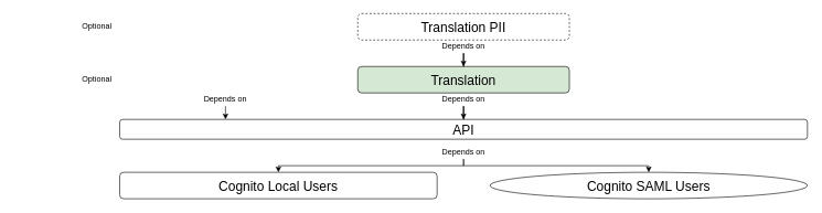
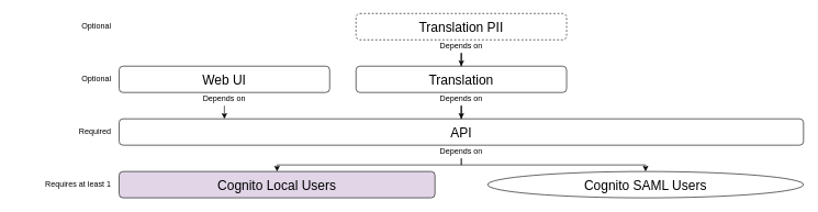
+ <mxCell id="3" value="Web UI" style="rounded=1;whiteSpace=wrap;html=1;fontSize=20;" vertex="1" parent="1"><mxGeometry x="180" y="100" width="320" height="40" as="geometry" /></mxCell>
- <mxCell id="4" value="Translation" style="rounded=1;whiteSpace=wrap;html=1;fontSize=20;fillColor=#d5e8d4;" vertex="1" parent="1"><mxGeometry x="540" y="100" width="320" height="40" as="geometry" /></mxCell>
+ <mxCell id="4" value="Translation" style="rounded=1;whiteSpace=wrap;html=1;fontSize=20;" vertex="1" parent="1"><mxGeometry x="540" y="100" width="320" height="40" as="geometry" /></mxCell>
- <mxCell id="2" value="API" style="rounded=1;whiteSpace=wrap;html=1;fontSize=20;" vertex="1" parent="1"><mxGeometry x="180" y="180" width="1040" height="30" as="geometry" /></mxCell>
+ <mxCell id="2" value="API" style="rounded=1;whiteSpace=wrap;html=1;fontSize=20;" vertex="1" parent="1"><mxGeometry x="180" y="180" width="1040" height="40" as="geometry" /></mxCell>
+ <mxCell id="7" value="Required" style="text;html=1;strokeColor=none;fillColor=none;align=right;verticalAlign=middle;whiteSpace=wrap;rounded=0;" vertex="1" parent="1"><mxGeometry x="110" y="190" width="60" height="20" as="geometry" /></mxCell>
+ <mxCell id="8" value="Requires at least 1" style="text;html=1;strokeColor=none;fillColor=none;align=right;verticalAlign=middle;whiteSpace=wrap;rounded=0;" vertex="1" parent="1"><mxGeometry x="20" y="270" width="150" height="20" as="geometry" /></mxCell>
- <mxCell id="6" value="Cognito Local Users" style="rounded=1;whiteSpace=wrap;html=1;fontSize=20;" vertex="1" parent="1"><mxGeometry x="180" y="260" width="480" height="40" as="geometry" /></mxCell>
+ <mxCell id="6" value="Cognito Local Users" style="rounded=1;whiteSpace=wrap;html=1;fontSize=20;fillColor=#e1d5e7;" vertex="1" parent="1"><mxGeometry x="180" y="260" width="480" height="40" as="geometry" /></mxCell>
